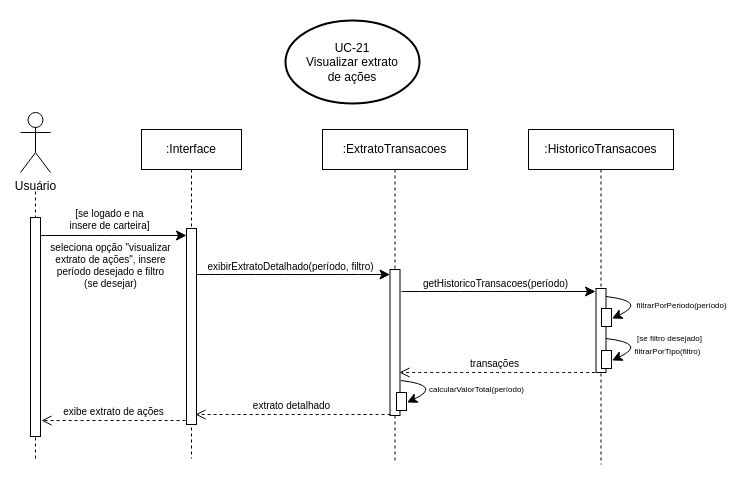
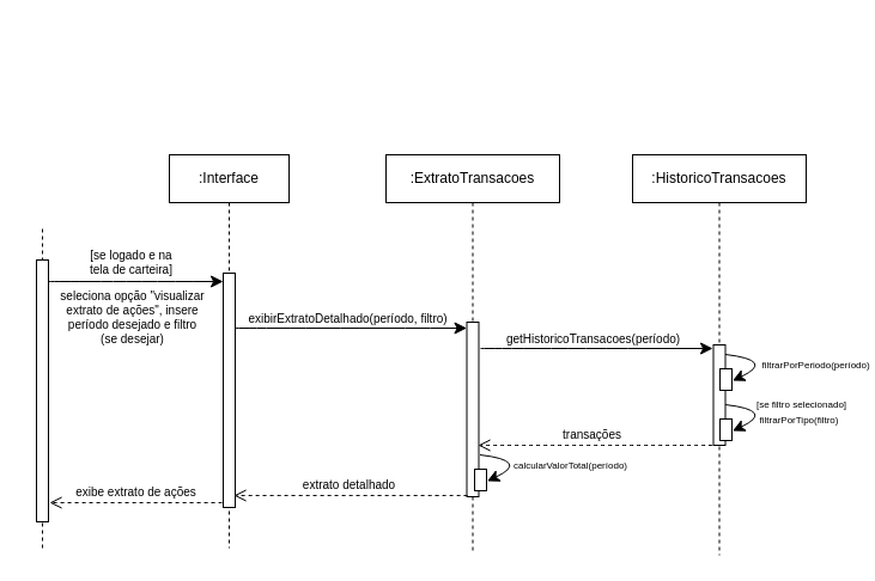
- <mxCell id="10" value="UC-21&lt;div&gt;Visualizar extrato&lt;/div&gt;&lt;div&gt;de ações&lt;/div&gt;" style="strokeWidth=2;html=1;shape=mxgraph.flowchart.start_1;whiteSpace=wrap;" parent="1" vertex="1"><mxGeometry x="285" y="20" width="134" height="83" as="geometry" /></mxCell>
- <mxCell id="5" value="Usuário" style="shape=umlActor;verticalLabelPosition=bottom;verticalAlign=top;html=1;outlineConnect=0;" parent="1" vertex="1"><mxGeometry x="20" y="112" width="30" height="60" as="geometry" /></mxCell>
- <mxCell id="9" value="[se logado e na insere de carteira]" style="text;html=1;align=center;verticalAlign=middle;whiteSpace=wrap;rounded=0;fontSize=10;" parent="1" vertex="1"><mxGeometry x="66" y="204" width="87" height="30" as="geometry" /></mxCell>
+ <mxCell id="9" value="[se logado e na tela de carteira]" style="text;html=1;align=center;verticalAlign=middle;whiteSpace=wrap;rounded=0;fontSize=10;" parent="1" vertex="1"><mxGeometry x="66" y="204" width="87" height="30" as="geometry" /></mxCell>
- <mxCell id="34" value="[se filtro desejado]" style="text;html=1;align=center;verticalAlign=middle;whiteSpace=wrap;rounded=0;fontSize=8;" vertex="1" parent="1"><mxGeometry x="630" y="330" width="79" height="15" as="geometry" /></mxCell>
+ <mxCell id="34" value="[se filtro selecionado]" style="text;html=1;align=center;verticalAlign=middle;whiteSpace=wrap;rounded=0;fontSize=8;" vertex="1" parent="1"><mxGeometry x="630" y="330" width="79" height="15" as="geometry" /></mxCell>
